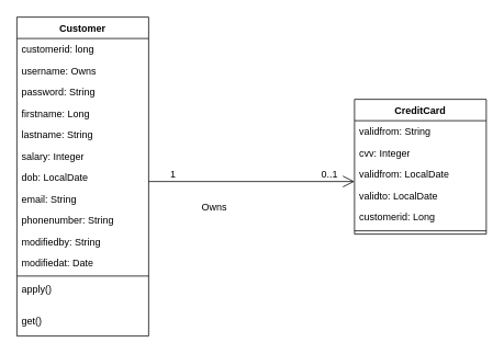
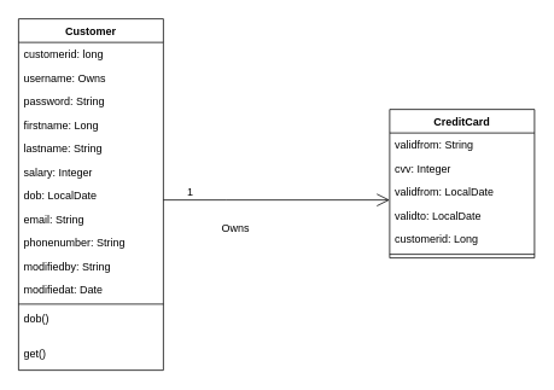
- <mxCell id="27" value="0..1" style="text;html=1;strokeColor=none;fillColor=none;align=center;verticalAlign=middle;whiteSpace=wrap;rounded=0;" vertex="1" parent="1"><mxGeometry x="370" y="197" width="60" height="30" as="geometry" /></mxCell>
- <mxCell id="15" value="apply()" style="text;strokeColor=none;fillColor=none;align=left;verticalAlign=top;spacingLeft=4;spacingRight=4;overflow=hidden;rotatable=0;points=[[0,0.5],[1,0.5]];portConstraint=eastwest;whiteSpace=wrap;html=1;" vertex="1" parent="2"><mxGeometry y="318" width="160" height="38" as="geometry" /></mxCell>
+ <mxCell id="15" value="dob()" style="text;strokeColor=none;fillColor=none;align=left;verticalAlign=top;spacingLeft=4;spacingRight=4;overflow=hidden;rotatable=0;points=[[0,0.5],[1,0.5]];portConstraint=eastwest;whiteSpace=wrap;html=1;" vertex="1" parent="2"><mxGeometry y="318" width="160" height="38" as="geometry" /></mxCell>
